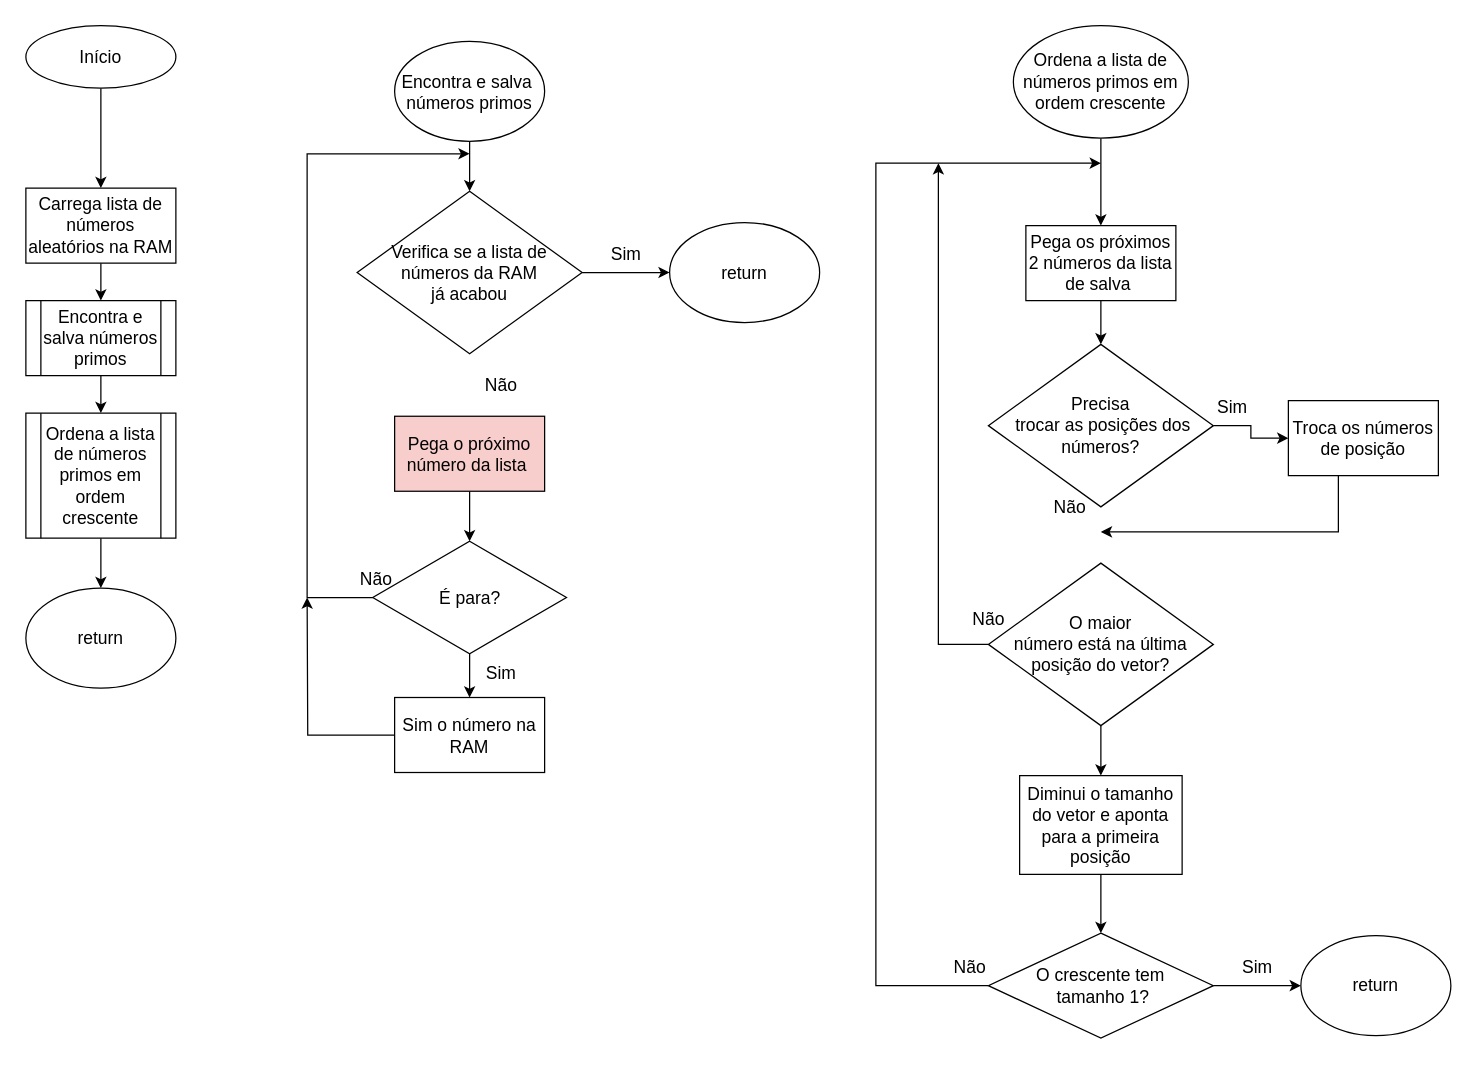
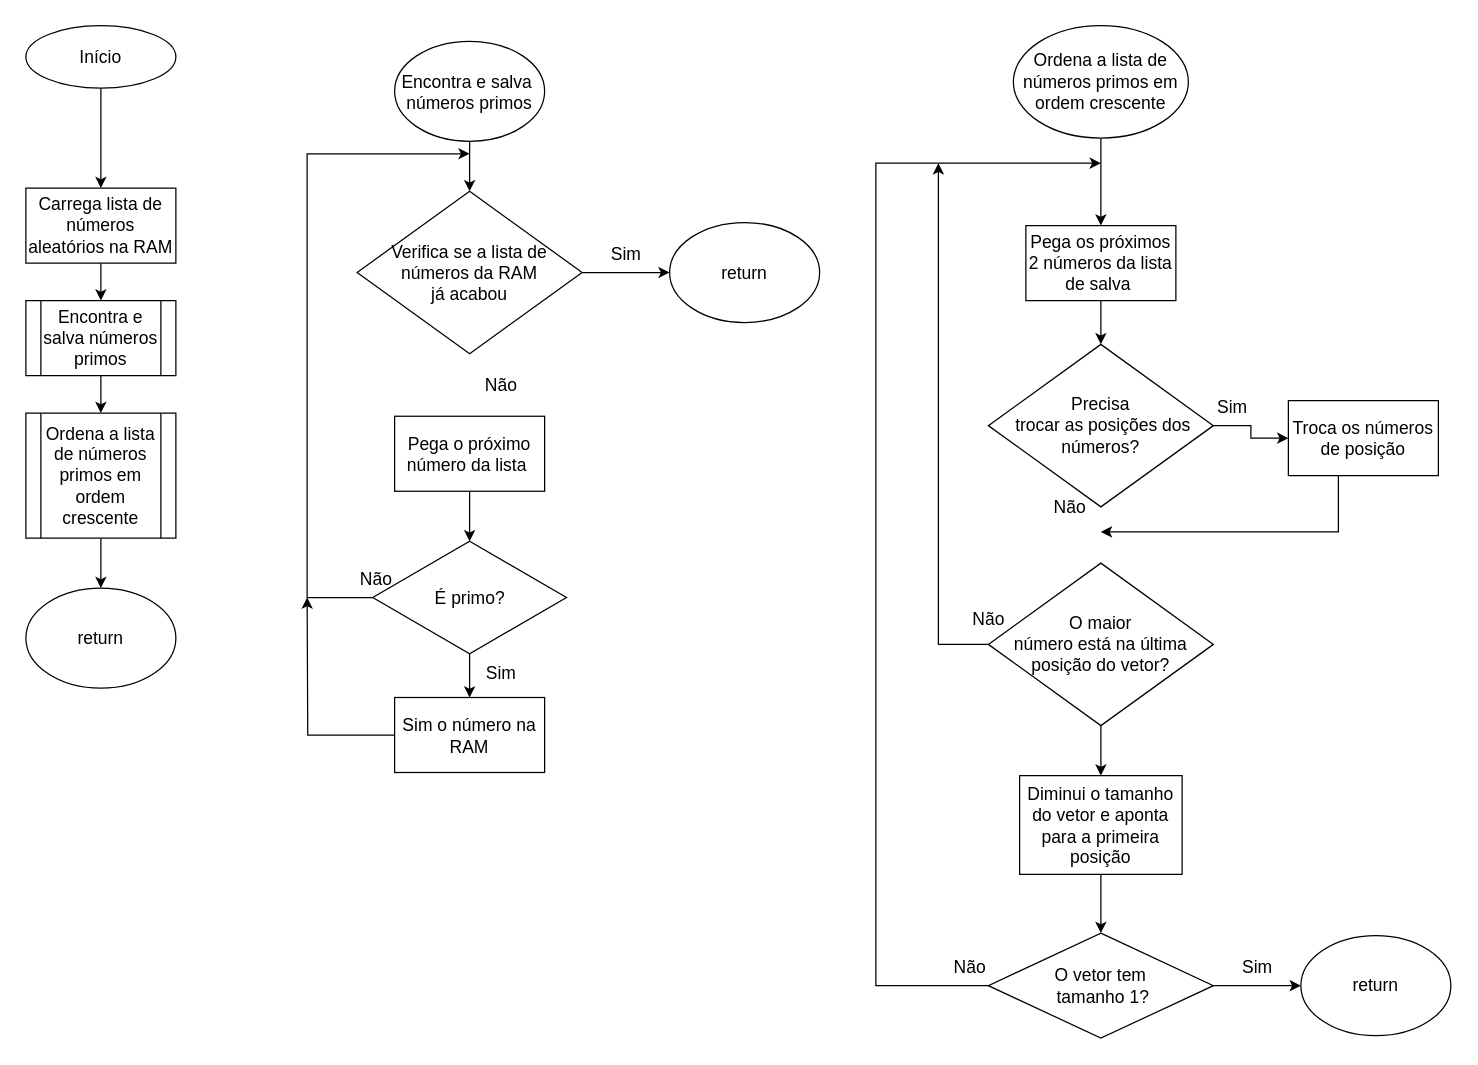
- <mxCell id="14" value="&lt;font style=&quot;font-size: 14px;&quot;&gt;Pega o próximo número da lista&amp;nbsp;&lt;/font&gt;" style="rounded=0;whiteSpace=wrap;html=1;fillColor=#f8cecc;" vertex="1" parent="1"><mxGeometry x="315" y="332.5" width="120" height="60" as="geometry" /></mxCell>
+ <mxCell id="14" value="&lt;font style=&quot;font-size: 14px;&quot;&gt;Pega o próximo número da lista&amp;nbsp;&lt;/font&gt;" style="rounded=0;whiteSpace=wrap;html=1;" vertex="1" parent="1"><mxGeometry x="315" y="332.5" width="120" height="60" as="geometry" /></mxCell>
- <mxCell id="22" value="&lt;span style=&quot;font-size: 14px;&quot;&gt;É para?&lt;/span&gt;" style="rhombus;whiteSpace=wrap;html=1;" vertex="1" parent="1"><mxGeometry x="297.5" y="432.5" width="155" height="90" as="geometry" /></mxCell>
+ <mxCell id="22" value="&lt;span style=&quot;font-size: 14px;&quot;&gt;É primo?&lt;/span&gt;" style="rhombus;whiteSpace=wrap;html=1;" vertex="1" parent="1"><mxGeometry x="297.5" y="432.5" width="155" height="90" as="geometry" /></mxCell>
- <mxCell id="42" value="&lt;span style=&quot;font-size: 14px;&quot;&gt;O crescente tem&lt;br&gt;&amp;nbsp;tamanho 1?&lt;br&gt;&lt;/span&gt;" style="rhombus;whiteSpace=wrap;html=1;" vertex="1" parent="1"><mxGeometry x="790" y="746" width="180" height="84" as="geometry" /></mxCell>
+ <mxCell id="42" value="&lt;span style=&quot;font-size: 14px;&quot;&gt;O vetor tem&lt;br&gt;&amp;nbsp;tamanho 1?&lt;br&gt;&lt;/span&gt;" style="rhombus;whiteSpace=wrap;html=1;" vertex="1" parent="1"><mxGeometry x="790" y="746" width="180" height="84" as="geometry" /></mxCell>
